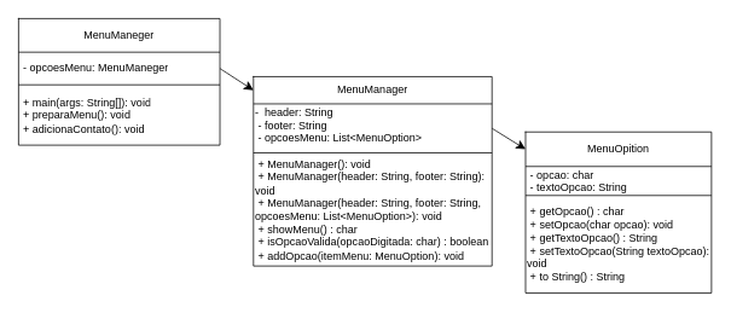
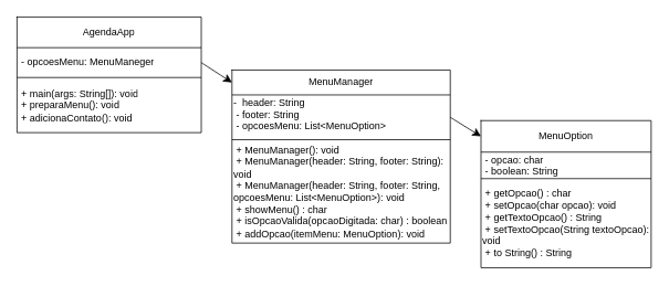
- <mxCell id="20" value="MenuManeger" style="shape=partialRectangle;html=1;whiteSpace=wrap;connectable=0;strokeColor=inherit;overflow=hidden;fillColor=none;top=0;left=0;bottom=0;right=0;pointerEvents=1;" parent="19" vertex="1"><mxGeometry width="222" height="37" as="geometry"><mxRectangle width="222" height="37" as="alternateBounds" /></mxGeometry></mxCell>
+ <mxCell id="20" value="AgendaApp" style="shape=partialRectangle;html=1;whiteSpace=wrap;connectable=0;strokeColor=inherit;overflow=hidden;fillColor=none;top=0;left=0;bottom=0;right=0;pointerEvents=1;" parent="19" vertex="1"><mxGeometry width="222" height="37" as="geometry"><mxRectangle width="222" height="37" as="alternateBounds" /></mxGeometry></mxCell>
- <mxCell id="12" value="MenuOpition" style="shape=partialRectangle;html=1;whiteSpace=wrap;connectable=0;strokeColor=inherit;overflow=hidden;fillColor=none;top=0;left=0;bottom=0;right=0;pointerEvents=1;" parent="11" vertex="1"><mxGeometry width="205" height="38" as="geometry"><mxRectangle width="205" height="38" as="alternateBounds" /></mxGeometry></mxCell>
+ <mxCell id="12" value="MenuOption" style="shape=partialRectangle;html=1;whiteSpace=wrap;connectable=0;strokeColor=inherit;overflow=hidden;fillColor=none;top=0;left=0;bottom=0;right=0;pointerEvents=1;" parent="11" vertex="1"><mxGeometry width="205" height="38" as="geometry"><mxRectangle width="205" height="38" as="alternateBounds" /></mxGeometry></mxCell>
- <mxCell id="14" value="&amp;nbsp;- opcao: char&lt;div&gt;&amp;nbsp;- textoOpcao: String&lt;/div&gt;" style="shape=partialRectangle;html=1;whiteSpace=wrap;connectable=0;strokeColor=inherit;overflow=hidden;fillColor=none;top=0;left=0;bottom=0;right=0;pointerEvents=1;align=left;" parent="13" vertex="1"><mxGeometry width="205" height="32" as="geometry"><mxRectangle width="205" height="32" as="alternateBounds" /></mxGeometry></mxCell>
+ <mxCell id="14" value="&amp;nbsp;- opcao: char&lt;div&gt;&amp;nbsp;- boolean: String&lt;/div&gt;" style="shape=partialRectangle;html=1;whiteSpace=wrap;connectable=0;strokeColor=inherit;overflow=hidden;fillColor=none;top=0;left=0;bottom=0;right=0;pointerEvents=1;align=left;" parent="13" vertex="1"><mxGeometry width="205" height="32" as="geometry"><mxRectangle width="205" height="32" as="alternateBounds" /></mxGeometry></mxCell>
